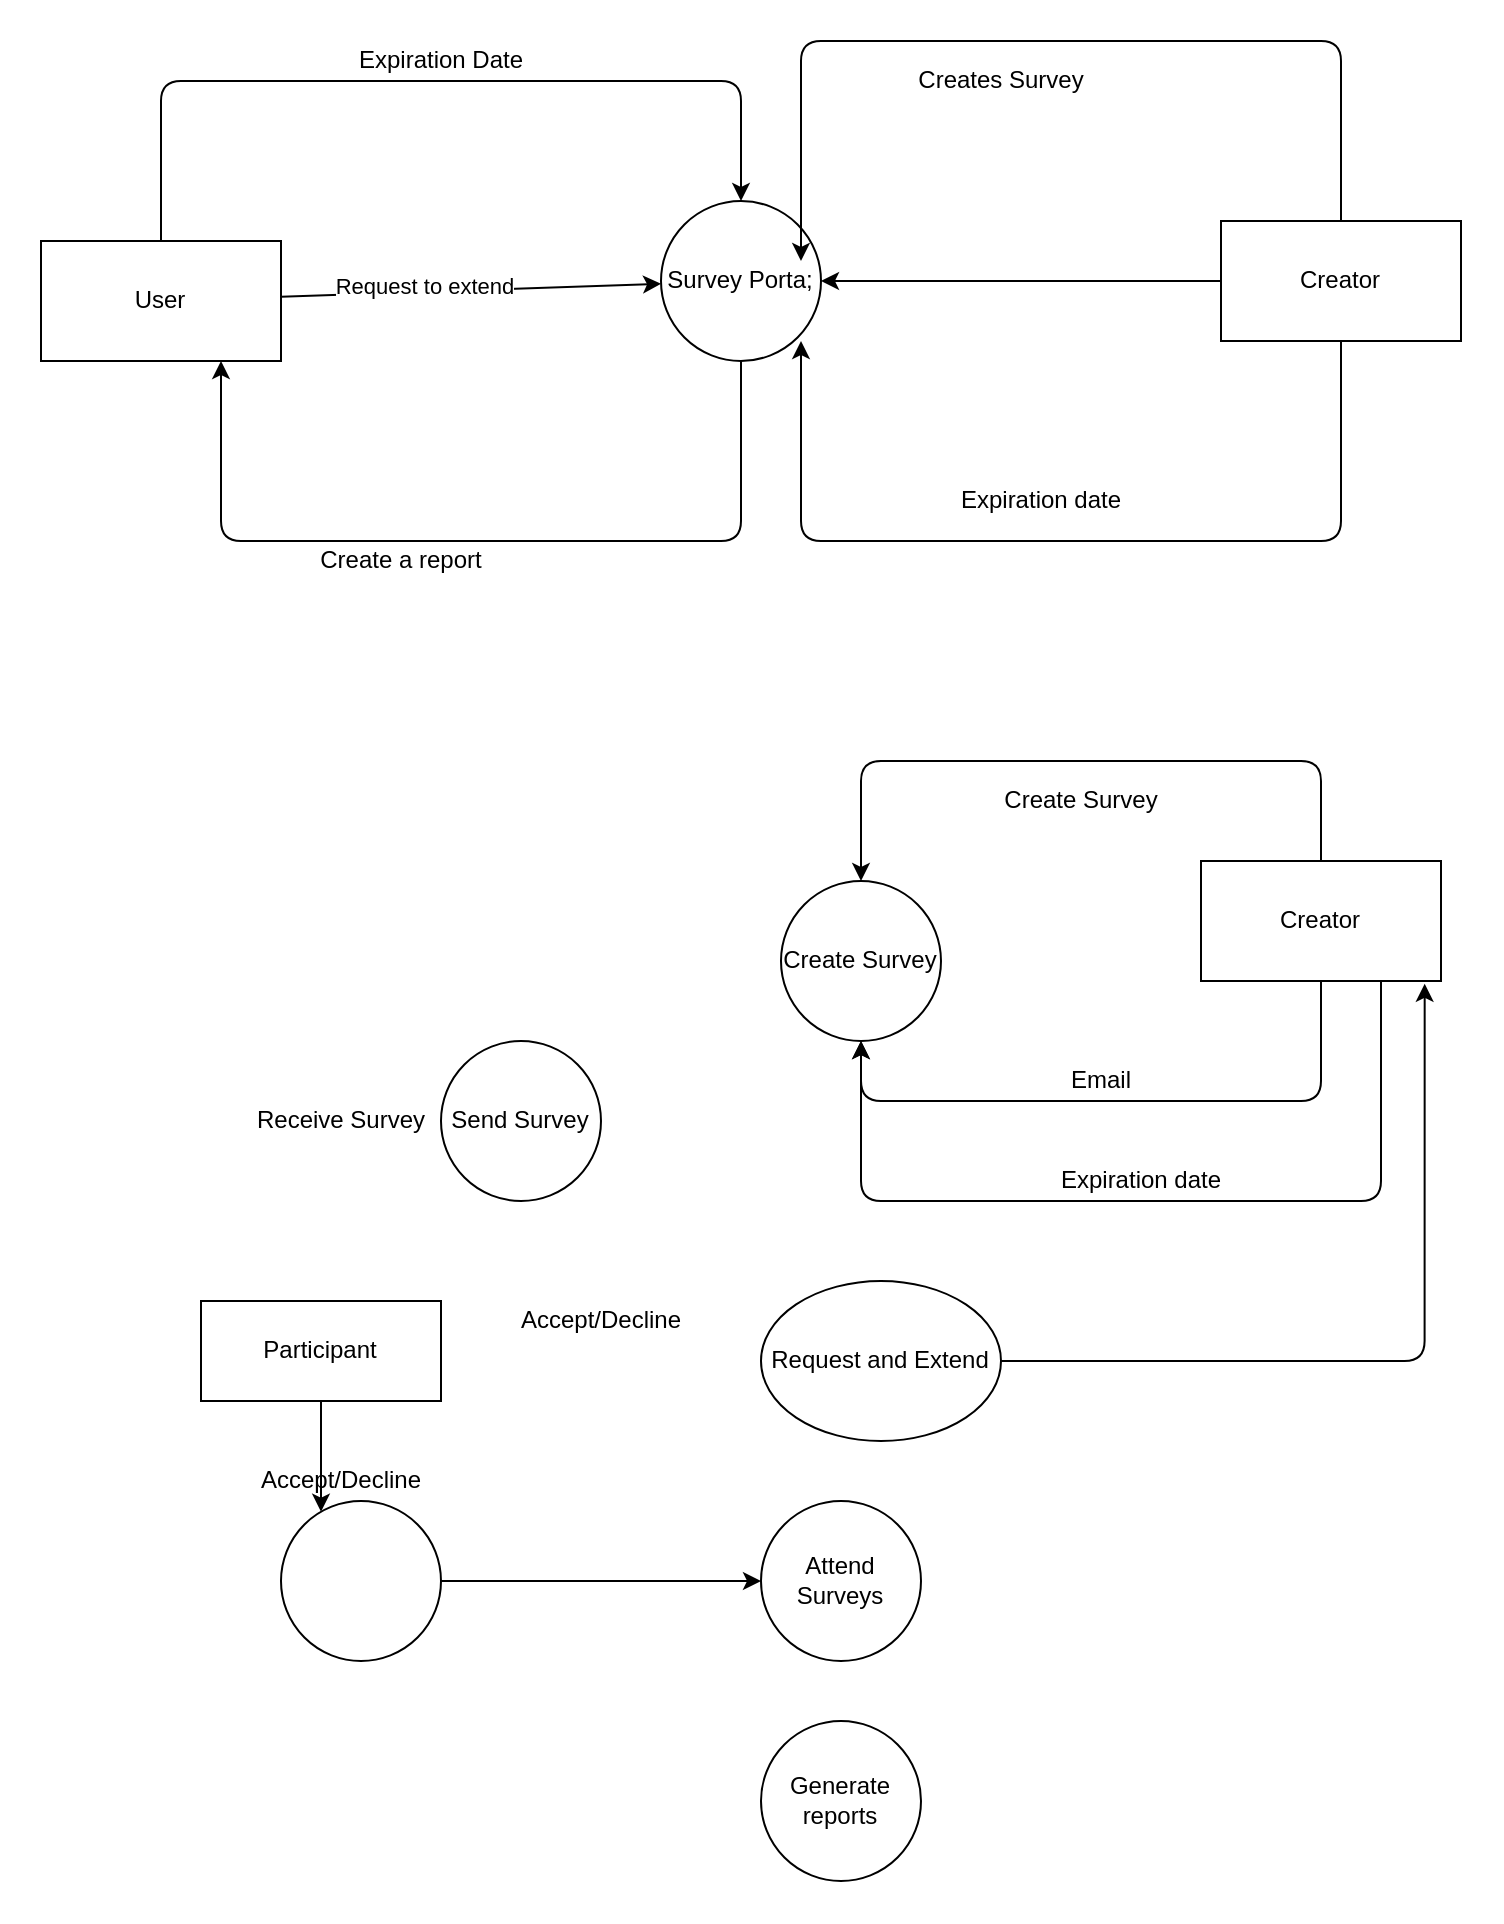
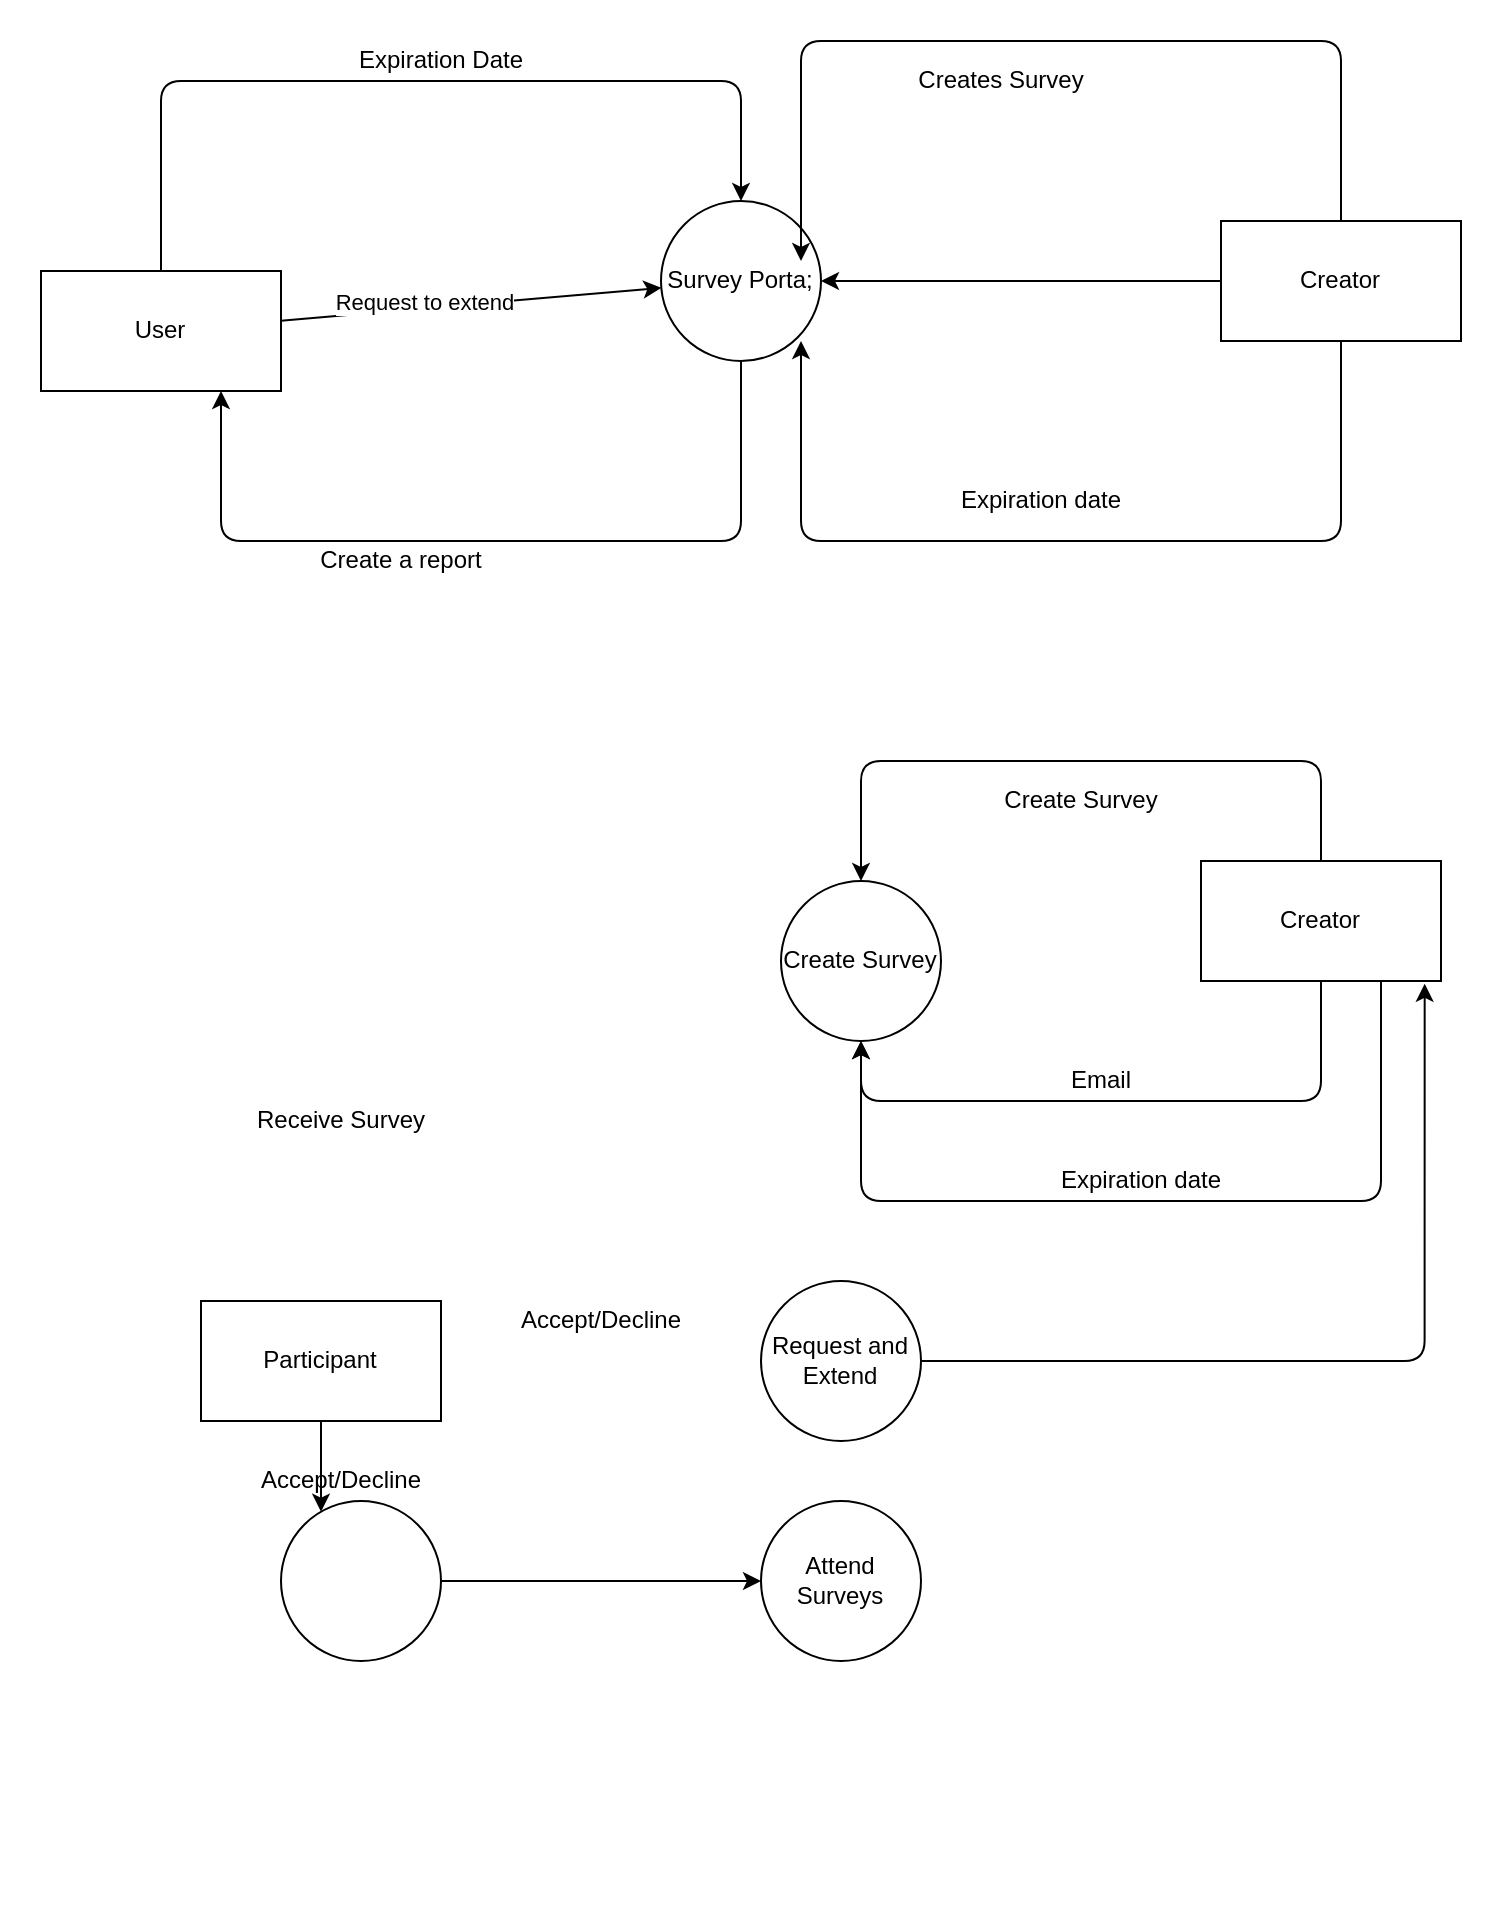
- <mxCell id="2" value="User" style="rounded=0;whiteSpace=wrap;html=1;" vertex="1" parent="1"><mxGeometry x="20" y="120" width="120" height="60" as="geometry" /></mxCell>
+ <mxCell id="2" value="User" style="rounded=0;whiteSpace=wrap;html=1;" vertex="1" parent="1"><mxGeometry x="20" y="135" width="120" height="60" as="geometry" /></mxCell>
- <mxCell id="12" value="Send Survey" style="ellipse;whiteSpace=wrap;html=1;aspect=fixed;" vertex="1" parent="1"><mxGeometry x="220" y="520" width="80" height="80" as="geometry" /></mxCell>
- <mxCell id="18" value="Participant" style="rounded=0;whiteSpace=wrap;html=1;" vertex="1" parent="1"><mxGeometry x="100" y="650" width="120" height="50" as="geometry" /></mxCell>
+ <mxCell id="18" value="Participant" style="rounded=0;whiteSpace=wrap;html=1;" vertex="1" parent="1"><mxGeometry x="100" y="650" width="120" height="60" as="geometry" /></mxCell>
- <mxCell id="16" value="Request and Extend" style="ellipse;whiteSpace=wrap;html=1;aspect=fixed;" vertex="1" parent="1"><mxGeometry x="380" y="640" width="120" height="80" as="geometry" /></mxCell>
+ <mxCell id="16" value="Request and Extend" style="ellipse;whiteSpace=wrap;html=1;aspect=fixed;" vertex="1" parent="1"><mxGeometry x="380" y="640" width="80" height="80" as="geometry" /></mxCell>
- <mxCell id="15" value="Generate reports" style="ellipse;whiteSpace=wrap;html=1;aspect=fixed;" vertex="1" parent="1"><mxGeometry x="380" y="860" width="80" height="80" as="geometry" /></mxCell>
